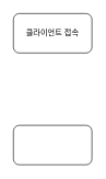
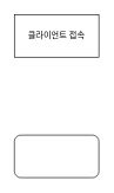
- <mxCell id="2" value="클라이언트 접속" style="rounded=1;whiteSpace=wrap;html=1;" parent="1" vertex="1"><mxGeometry x="20" y="20" width="120" height="60" as="geometry" /></mxCell>
+ <mxCell id="2" value="클라이언트 접속" style="whiteSpace=wrap;html=1;rounded=0;" parent="1" vertex="1"><mxGeometry x="20" y="20" width="120" height="60" as="geometry" /></mxCell>
